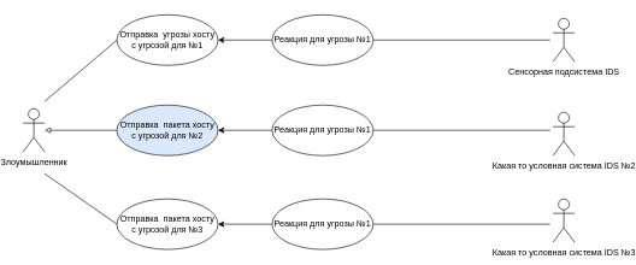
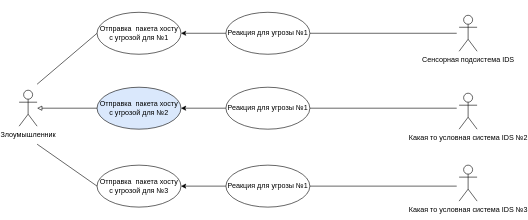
- <mxCell id="15" value="Отправка&amp;nbsp; угрозы хосту&lt;br&gt;с угрозой для №1" style="ellipse;whiteSpace=wrap;html=1;" vertex="1" parent="1"><mxGeometry x="150" y="20" width="140" height="70" as="geometry" /></mxCell>
+ <mxCell id="15" value="Отправка&amp;nbsp; пакета хосту&lt;br&gt;с угрозой для №1" style="ellipse;whiteSpace=wrap;html=1;" vertex="1" parent="1"><mxGeometry x="150" y="20" width="140" height="70" as="geometry" /></mxCell>
